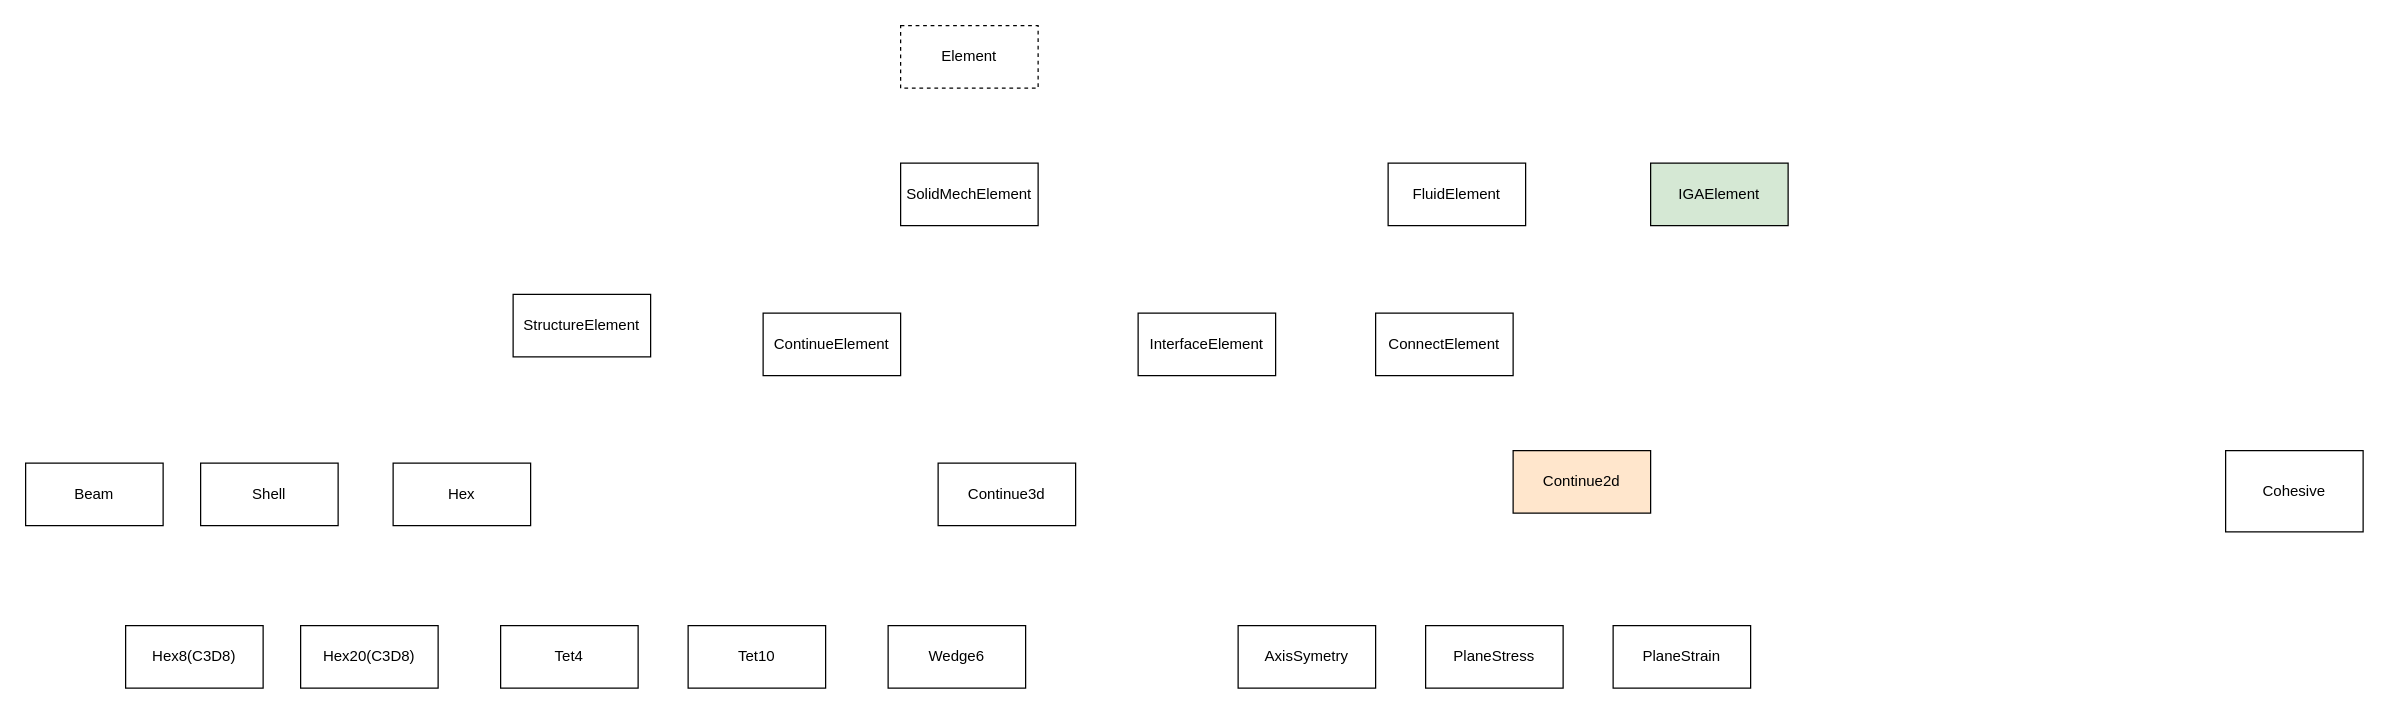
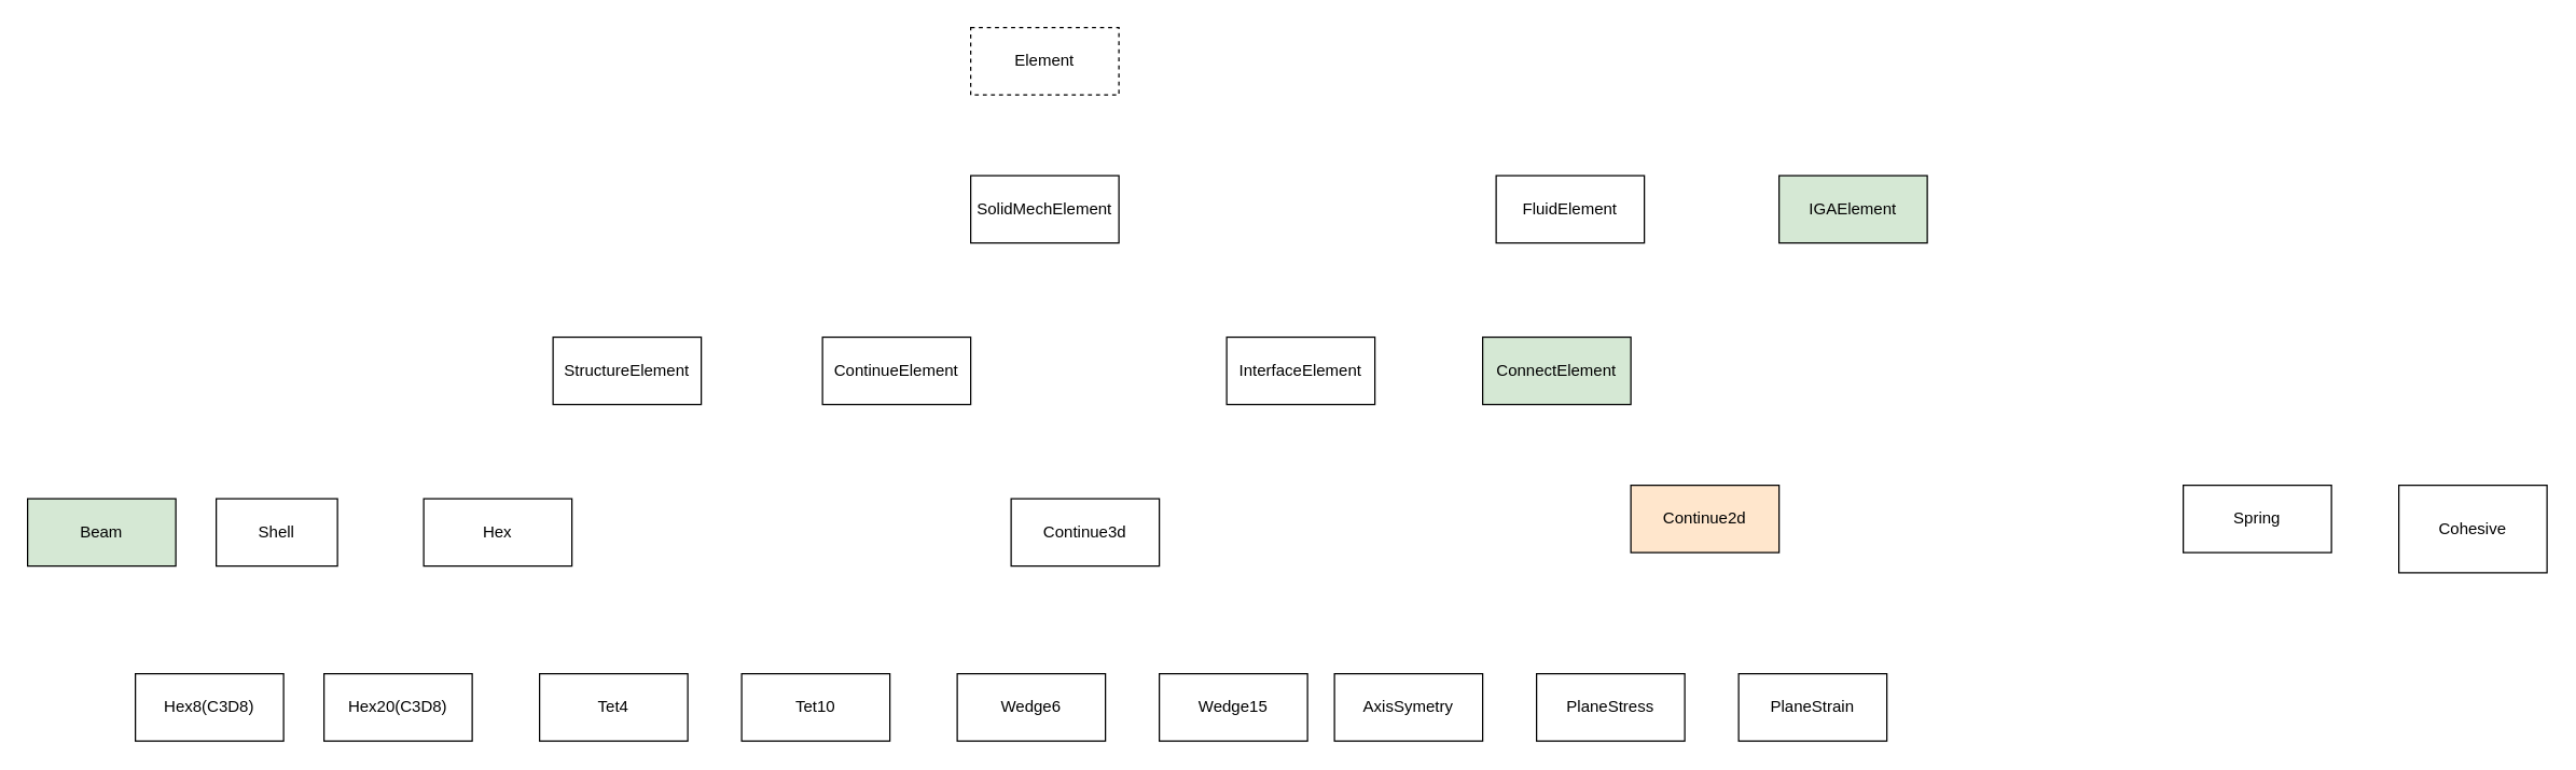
- <mxCell id="4" value="StructureElement" style="html=1;whiteSpace=wrap;" parent="1" vertex="1"><mxGeometry x="410" y="235" width="110" height="50" as="geometry" /></mxCell>
+ <mxCell id="4" value="StructureElement" style="html=1;whiteSpace=wrap;" parent="1" vertex="1"><mxGeometry x="410" y="250" width="110" height="50" as="geometry" /></mxCell>
- <mxCell id="9" value="ConnectElement" style="html=1;whiteSpace=wrap;" parent="1" vertex="1"><mxGeometry x="1100" y="250" width="110" height="50" as="geometry" /></mxCell>
+ <mxCell id="9" value="ConnectElement" style="html=1;whiteSpace=wrap;fillColor=#d5e8d4;" parent="1" vertex="1"><mxGeometry x="1100" y="250" width="110" height="50" as="geometry" /></mxCell>
+ <mxCell id="11" value="Spring" style="html=1;whiteSpace=wrap;" parent="1" vertex="1"><mxGeometry x="1620" y="360" width="110" height="50" as="geometry" /></mxCell>
- <mxCell id="6" value="Beam" style="html=1;whiteSpace=wrap;" parent="1" vertex="1"><mxGeometry x="20" y="370" width="110" height="50" as="geometry" /></mxCell>
+ <mxCell id="6" value="Beam" style="html=1;whiteSpace=wrap;fillColor=#d5e8d4;" parent="1" vertex="1"><mxGeometry x="20" y="370" width="110" height="50" as="geometry" /></mxCell>
- <mxCell id="7" value="Shell" style="html=1;whiteSpace=wrap;" parent="1" vertex="1"><mxGeometry x="160" y="370" width="110" height="50" as="geometry" /></mxCell>
+ <mxCell id="7" value="Shell" style="html=1;whiteSpace=wrap;" parent="1" vertex="1"><mxGeometry x="160" y="370" width="90" height="50" as="geometry" /></mxCell>
+ <mxCell id="18" value="Wedge15" style="html=1;whiteSpace=wrap;" parent="1" vertex="1"><mxGeometry x="860" y="500" width="110" height="50" as="geometry" /></mxCell>
